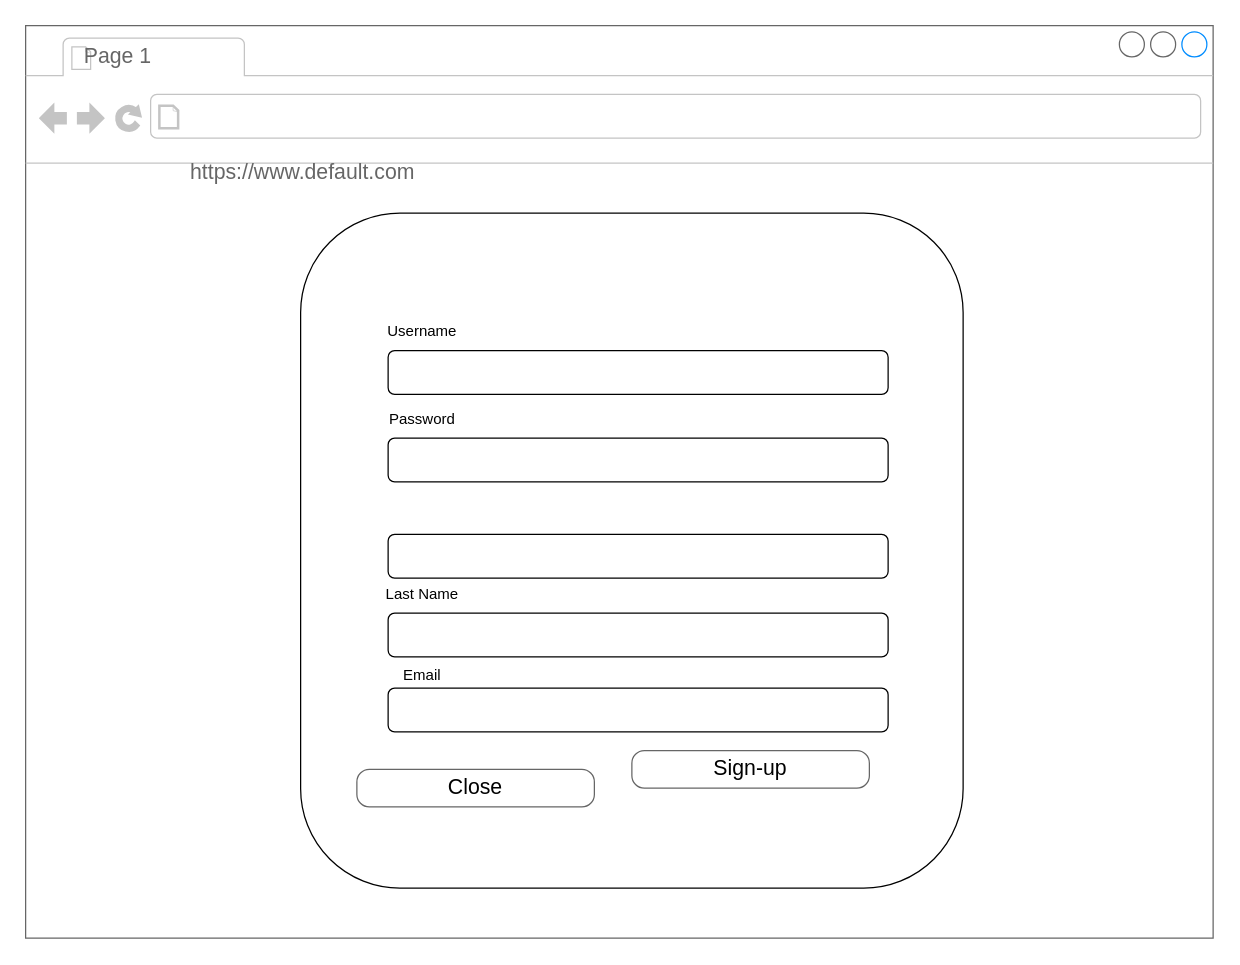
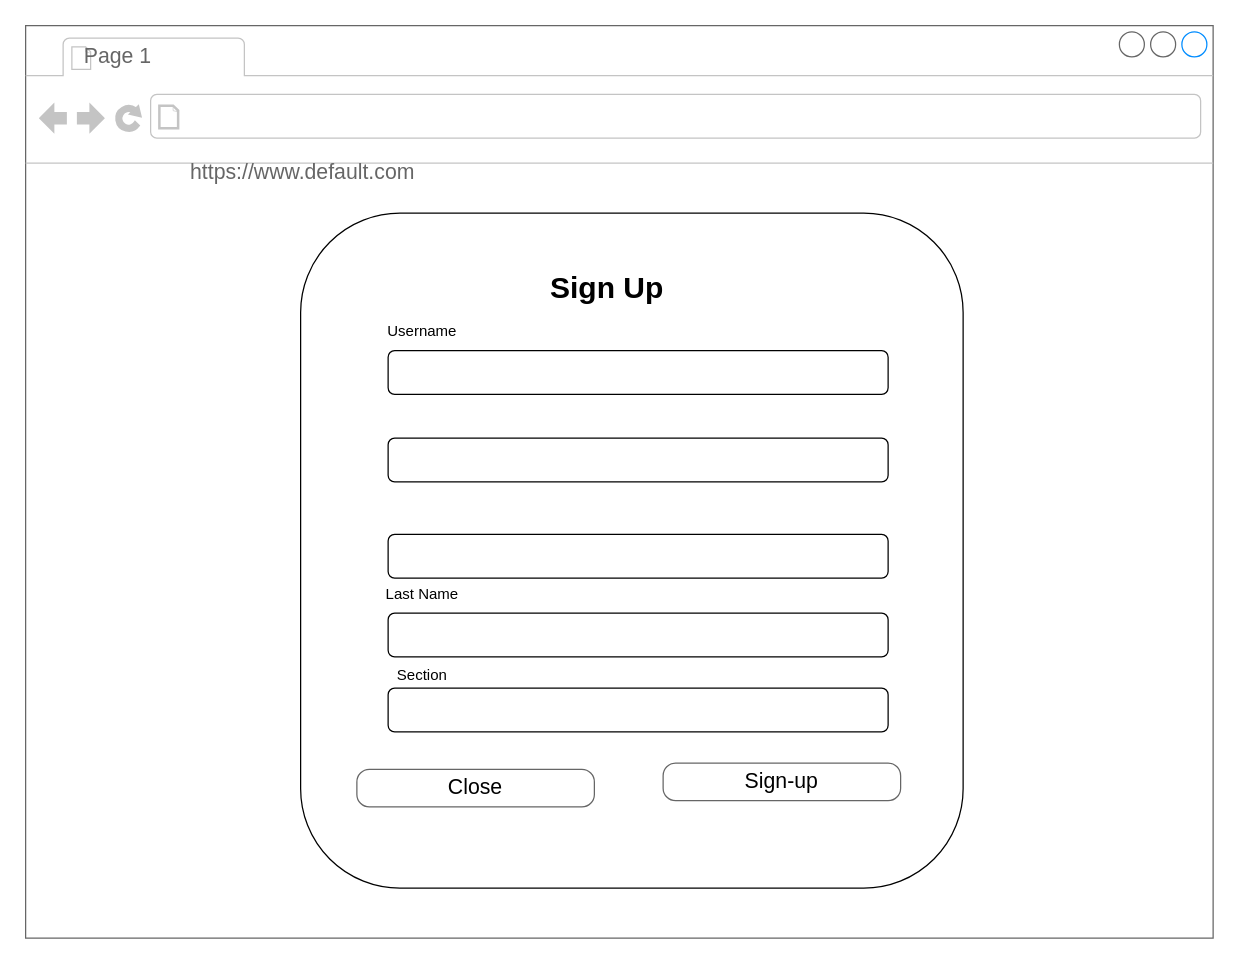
+ <mxCell id="10" value="&lt;h1&gt;&lt;span&gt;Sign Up&amp;nbsp;&lt;/span&gt;&lt;br&gt;&lt;/h1&gt;" style="text;html=1;strokeColor=none;fillColor=none;spacing=5;spacingTop=-20;whiteSpace=wrap;overflow=hidden;rounded=0;" parent="2" vertex="1"><mxGeometry x="415" y="190" width="190" height="40" as="geometry" /></mxCell>
- <mxCell id="12" value="Password" style="text;html=1;strokeColor=none;fillColor=none;align=center;verticalAlign=middle;whiteSpace=wrap;rounded=0;" parent="2" vertex="1"><mxGeometry x="240" y="300" width="155" height="30" as="geometry" /></mxCell>
- <mxCell id="18" value="Email" style="text;html=1;strokeColor=none;fillColor=none;align=center;verticalAlign=middle;whiteSpace=wrap;rounded=0;" vertex="1" parent="2"><mxGeometry x="240" y="505" width="155" height="30" as="geometry" /></mxCell>
+ <mxCell id="18" value="Section" style="text;html=1;strokeColor=none;fillColor=none;align=center;verticalAlign=middle;whiteSpace=wrap;rounded=0;" vertex="1" parent="2"><mxGeometry x="240" y="505" width="155" height="30" as="geometry" /></mxCell>
- <mxCell id="8" value="Sign-up" style="strokeWidth=1;shadow=0;dashed=0;align=center;html=1;shape=mxgraph.mockup.buttons.button;strokeColor=#666666;mainText=;buttonStyle=round;fontSize=17;fontStyle=0;fillColor=none;whiteSpace=wrap;rounded=0;labelBackgroundColor=none;" parent="2" vertex="1"><mxGeometry x="485" y="580" width="190" height="30" as="geometry" /></mxCell>
+ <mxCell id="8" value="Sign-up" style="strokeWidth=1;shadow=0;dashed=0;align=center;html=1;shape=mxgraph.mockup.buttons.button;strokeColor=#666666;mainText=;buttonStyle=round;fontSize=17;fontStyle=0;fillColor=none;whiteSpace=wrap;rounded=0;labelBackgroundColor=none;" parent="2" vertex="1"><mxGeometry x="510" y="590" width="190" height="30" as="geometry" /></mxCell>
